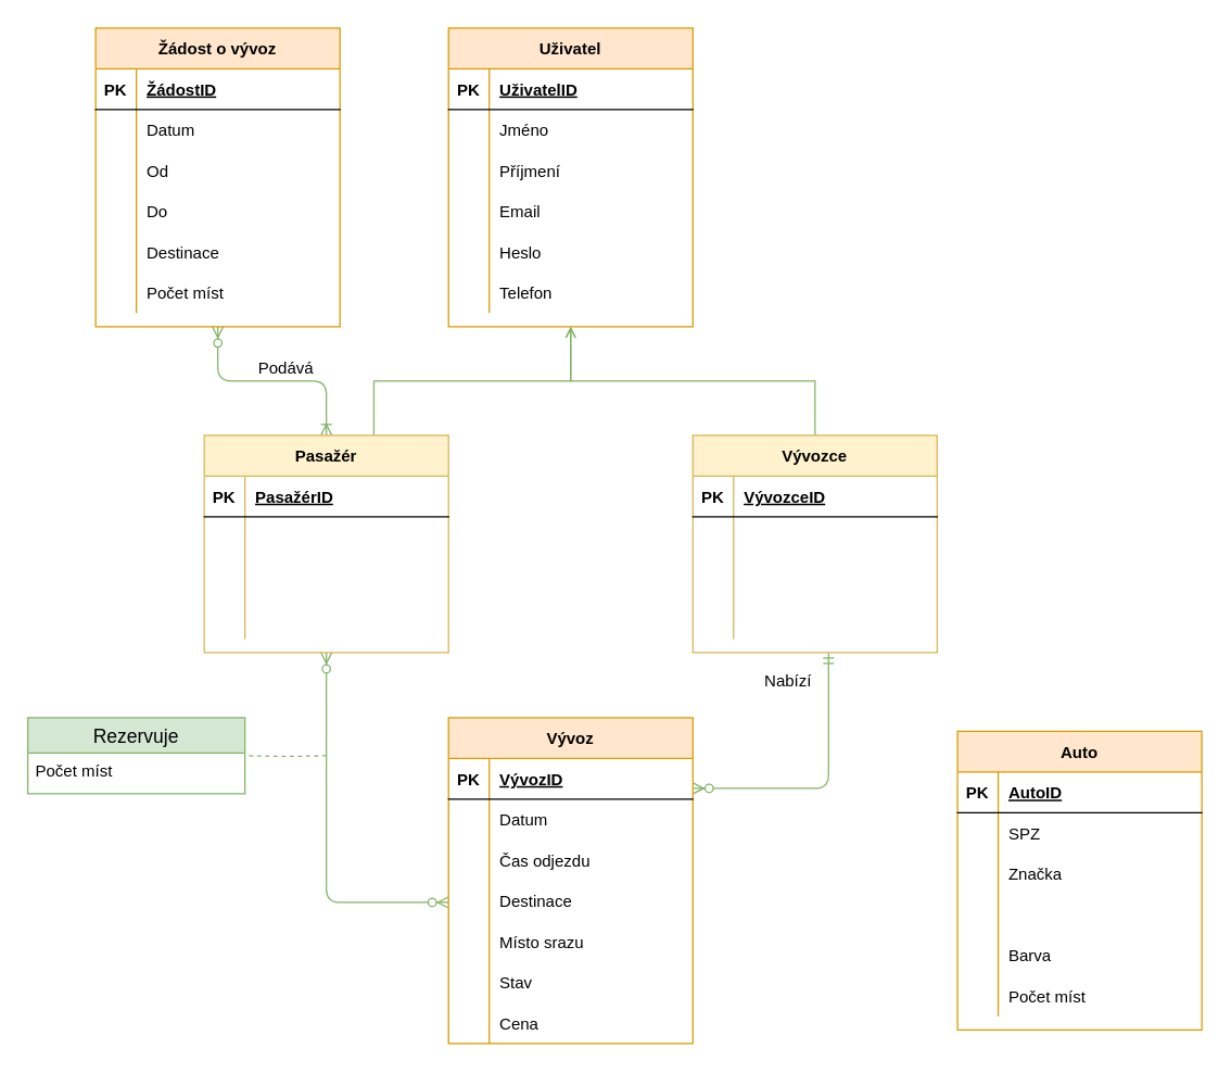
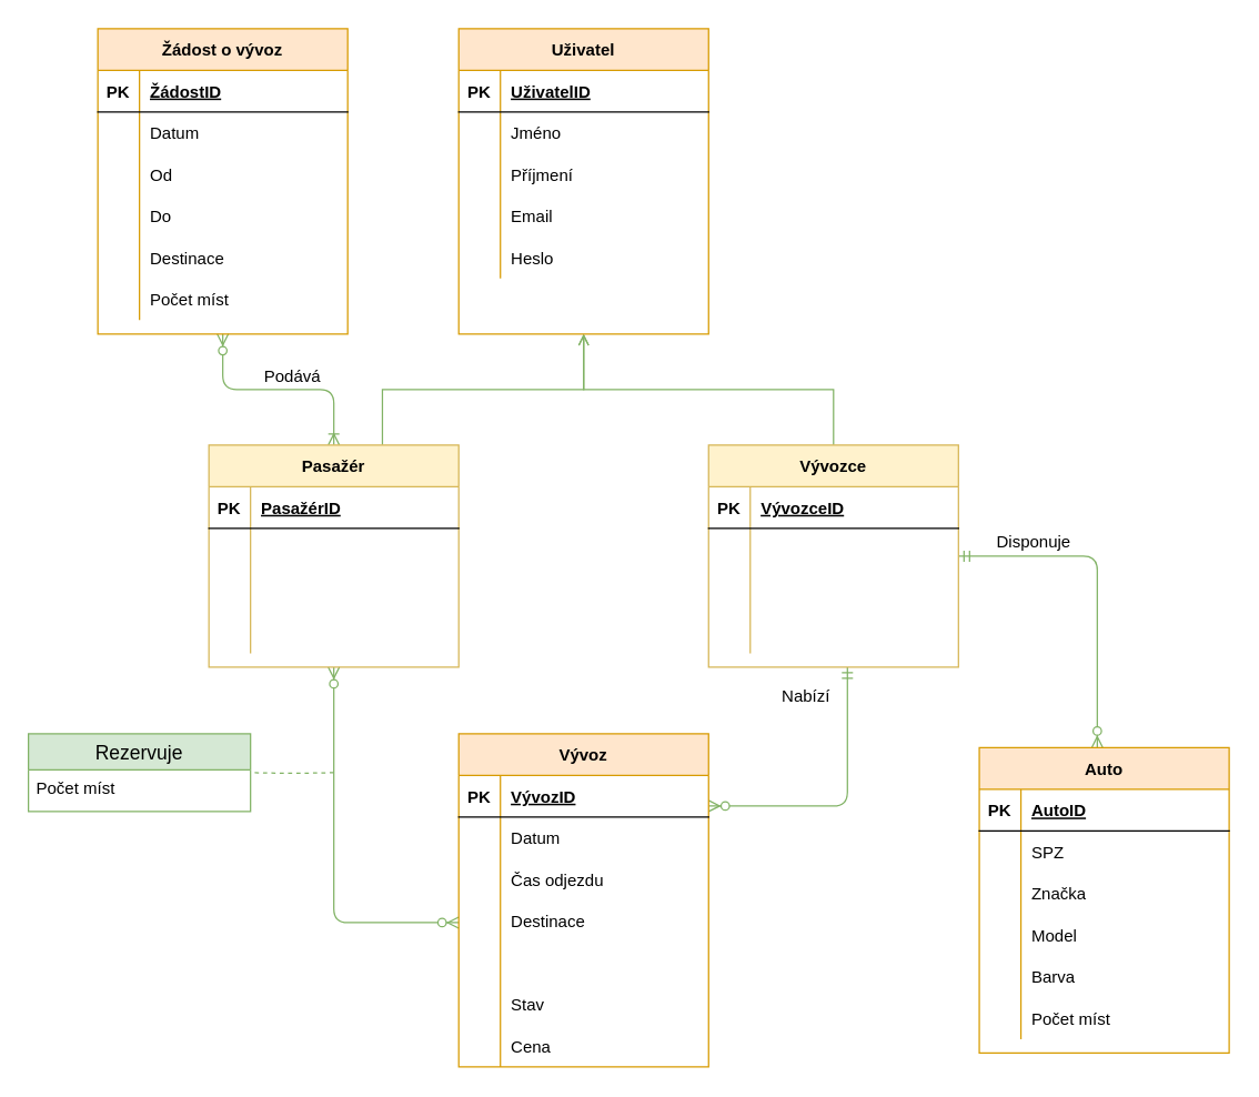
- <mxCell id="96" value="Telefon" style="shape=partialRectangle;connectable=0;fillColor=none;top=0;left=0;bottom=0;right=0;align=left;spacingLeft=6;overflow=hidden;" parent="94" vertex="1"><mxGeometry x="30" width="150" height="30" as="geometry" /></mxCell>
+ <mxCell id="6" value="&lt;div&gt;Disponuje&lt;/div&gt;" style="edgeStyle=orthogonalEdgeStyle;fontSize=12;html=1;endArrow=ERzeroToMany;startArrow=ERmandOne;fillColor=#d5e8d4;strokeColor=#82b366;" parent="1" source="52" target="97" edge="1"><mxGeometry x="-0.54" y="10" width="100" height="100" relative="1" as="geometry"><mxPoint x="400" y="580" as="sourcePoint" /><mxPoint x="400" y="470" as="targetPoint" /><Array as="points"><mxPoint x="790" y="400" /></Array><mxPoint x="-1" as="offset" /></mxGeometry></mxCell>
+ <mxCell id="109" value="Model" style="shape=partialRectangle;connectable=0;fillColor=none;top=0;left=0;bottom=0;right=0;align=left;spacingLeft=6;overflow=hidden;" parent="107" vertex="1"><mxGeometry x="30" width="150" height="30" as="geometry" /></mxCell>
- <mxCell id="26" value="Místo srazu" style="shape=partialRectangle;connectable=0;fillColor=none;top=0;left=0;bottom=0;right=0;align=left;spacingLeft=6;overflow=hidden;" parent="24" vertex="1"><mxGeometry x="30" width="150" height="30" as="geometry" /></mxCell>
